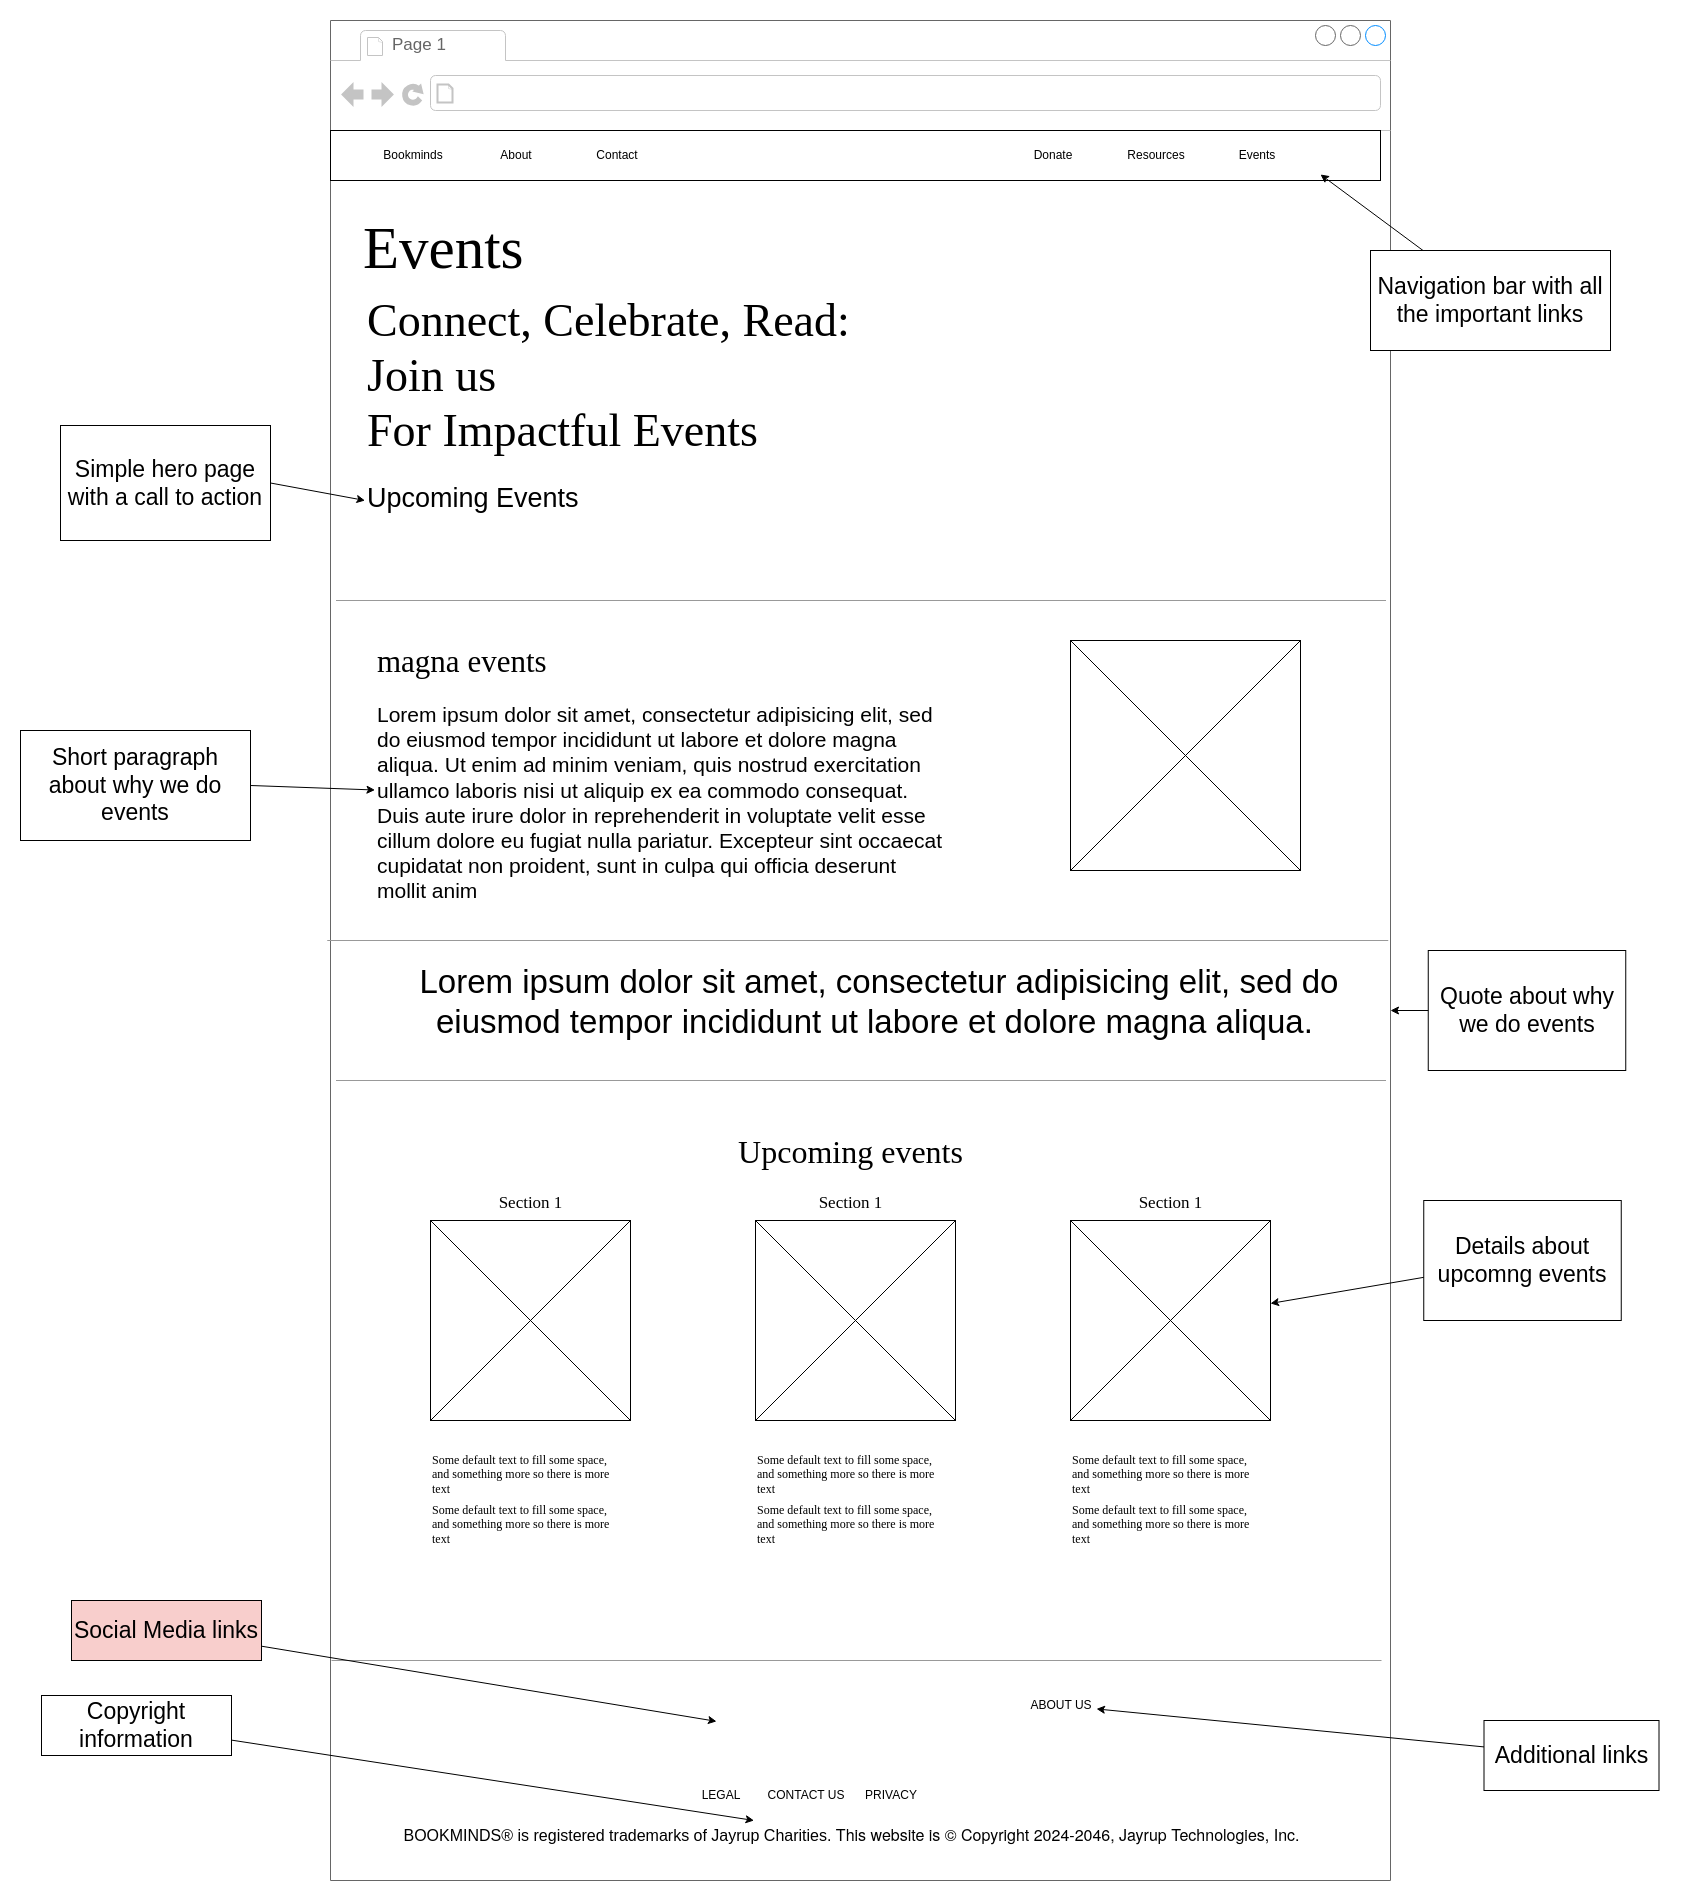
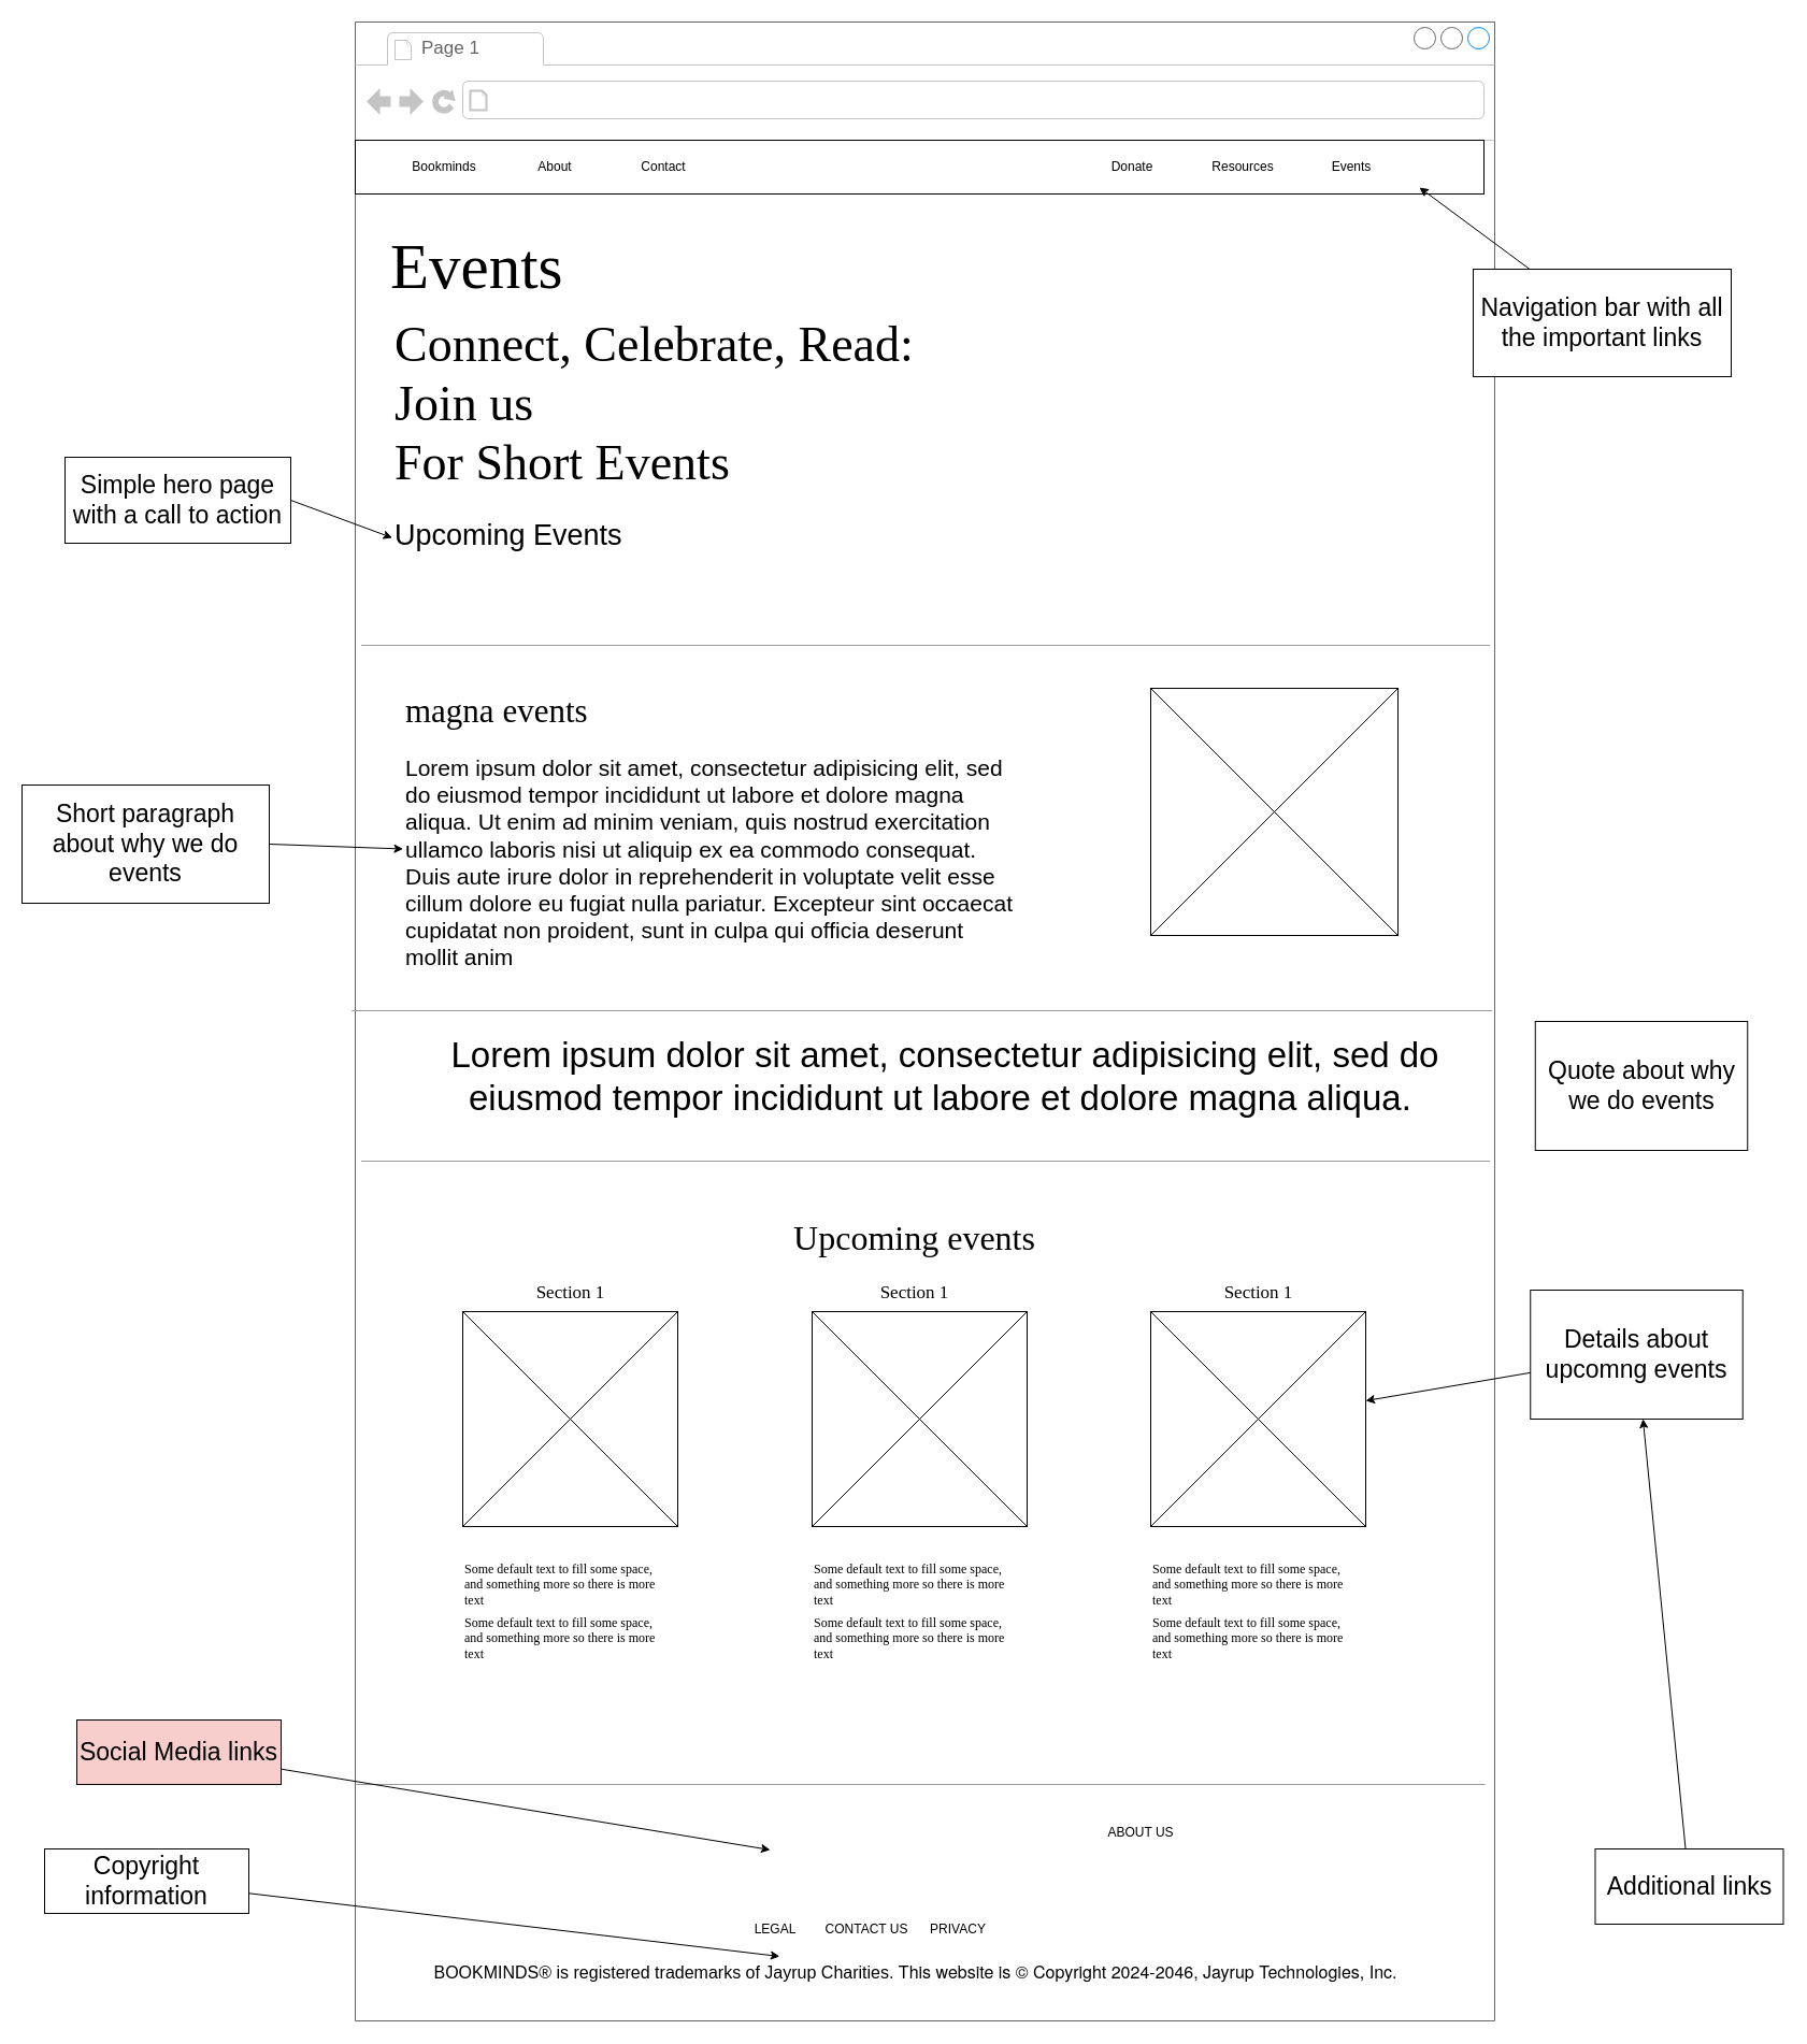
- <mxCell id="13" value="&lt;div style=&quot;font-size: 46px;&quot;&gt;Connect, Celebrate, Read:&lt;/div&gt;&lt;div style=&quot;font-size: 46px;&quot;&gt;Join us&amp;nbsp;&lt;/div&gt;&lt;div style=&quot;font-size: 46px;&quot;&gt;For&amp;nbsp;&lt;span style=&quot;background-color: initial;&quot;&gt;Impactful Events&lt;/span&gt;&lt;/div&gt;" style="text;html=1;points=[];align=left;verticalAlign=top;spacingTop=-4;fontSize=30;fontFamily=Verdana" parent="2" vertex="1"><mxGeometry x="34.5" y="270" width="556.5" height="170" as="geometry" /></mxCell>
+ <mxCell id="13" value="&lt;div style=&quot;font-size: 46px;&quot;&gt;Connect, Celebrate, Read:&lt;/div&gt;&lt;div style=&quot;font-size: 46px;&quot;&gt;Join us&amp;nbsp;&lt;/div&gt;&lt;div style=&quot;font-size: 46px;&quot;&gt;For&amp;nbsp;&lt;span style=&quot;background-color: initial;&quot;&gt;Short Events&lt;/span&gt;&lt;/div&gt;" style="text;html=1;points=[];align=left;verticalAlign=top;spacingTop=-4;fontSize=30;fontFamily=Verdana" parent="2" vertex="1"><mxGeometry x="34.5" y="270" width="556.5" height="170" as="geometry" /></mxCell>
- <mxCell id="62" value="Simple hero page with a call to action" style="rounded=0;whiteSpace=wrap;html=1;fontSize=23;" parent="1" vertex="1"><mxGeometry x="60" y="425" width="210" height="115" as="geometry" /></mxCell>
+ <mxCell id="62" value="Simple hero page with a call to action" style="rounded=0;whiteSpace=wrap;html=1;fontSize=23;" parent="1" vertex="1"><mxGeometry x="60" y="425" width="210" height="80" as="geometry" /></mxCell>
- <mxCell id="25" style="rounded=0;orthogonalLoop=1;jettySize=auto;html=1;" parent="2" source="24" target="26" edge="1"><mxGeometry relative="1" as="geometry"><mxPoint x="867.25" y="1023.8" as="targetPoint" /></mxGeometry></mxCell>
- <mxCell id="54" value="Copyright information" style="rounded=0;whiteSpace=wrap;html=1;fontSize=23;" parent="1" vertex="1"><mxGeometry x="41" y="1695" width="190" height="60" as="geometry" /></mxCell>
+ <mxCell id="54" value="Copyright information" style="rounded=0;whiteSpace=wrap;html=1;fontSize=23;" parent="1" vertex="1"><mxGeometry x="41" y="1720" width="190" height="60" as="geometry" /></mxCell>
- <mxCell id="56" style="rounded=0;orthogonalLoop=1;jettySize=auto;html=1;" parent="1" source="57" target="51" edge="1"><mxGeometry relative="1" as="geometry"><mxPoint x="1372" y="1632" as="targetPoint" /></mxGeometry></mxCell>
+ <mxCell id="56" style="rounded=0;orthogonalLoop=1;jettySize=auto;html=1;" parent="1" source="57" target="58" edge="1"><mxGeometry relative="1" as="geometry"><mxPoint x="1372" y="1632" as="targetPoint" /></mxGeometry></mxCell>
